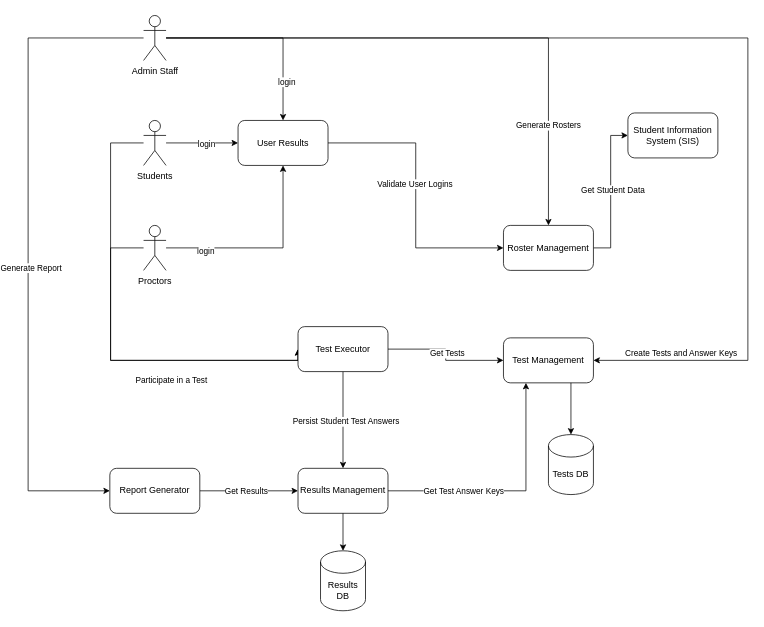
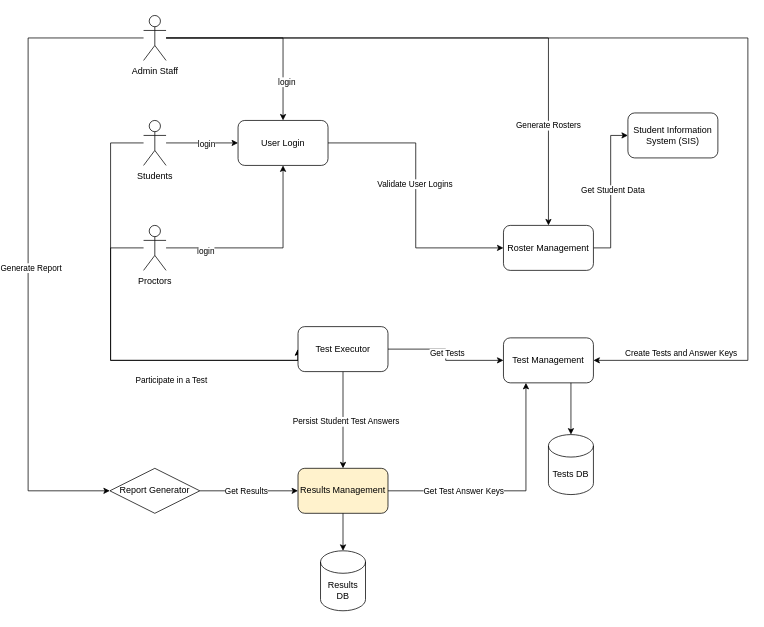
- <mxCell id="7" value="User Results" style="rounded=1;whiteSpace=wrap;html=1;" vertex="1" parent="1"><mxGeometry x="300" y="160" width="120" height="60" as="geometry" /></mxCell>
+ <mxCell id="7" value="User Login" style="rounded=1;whiteSpace=wrap;html=1;" vertex="1" parent="1"><mxGeometry x="300" y="160" width="120" height="60" as="geometry" /></mxCell>
- <mxCell id="32" value="Report Generator" style="rounded=1;whiteSpace=wrap;html=1;" vertex="1" parent="1"><mxGeometry x="129" y="624" width="120" height="60" as="geometry" /></mxCell>
+ <mxCell id="32" value="Report Generator" style="rhombus;whiteSpace=wrap;html=1;" vertex="1" parent="1"><mxGeometry x="129" y="624" width="120" height="60" as="geometry" /></mxCell>
- <mxCell id="25" value="Results Management" style="rounded=1;whiteSpace=wrap;html=1;" vertex="1" parent="1"><mxGeometry x="380" y="624" width="120" height="60" as="geometry" /></mxCell>
+ <mxCell id="25" value="Results Management" style="rounded=1;whiteSpace=wrap;html=1;fillColor=#fff2cc;" vertex="1" parent="1"><mxGeometry x="380" y="624" width="120" height="60" as="geometry" /></mxCell>
